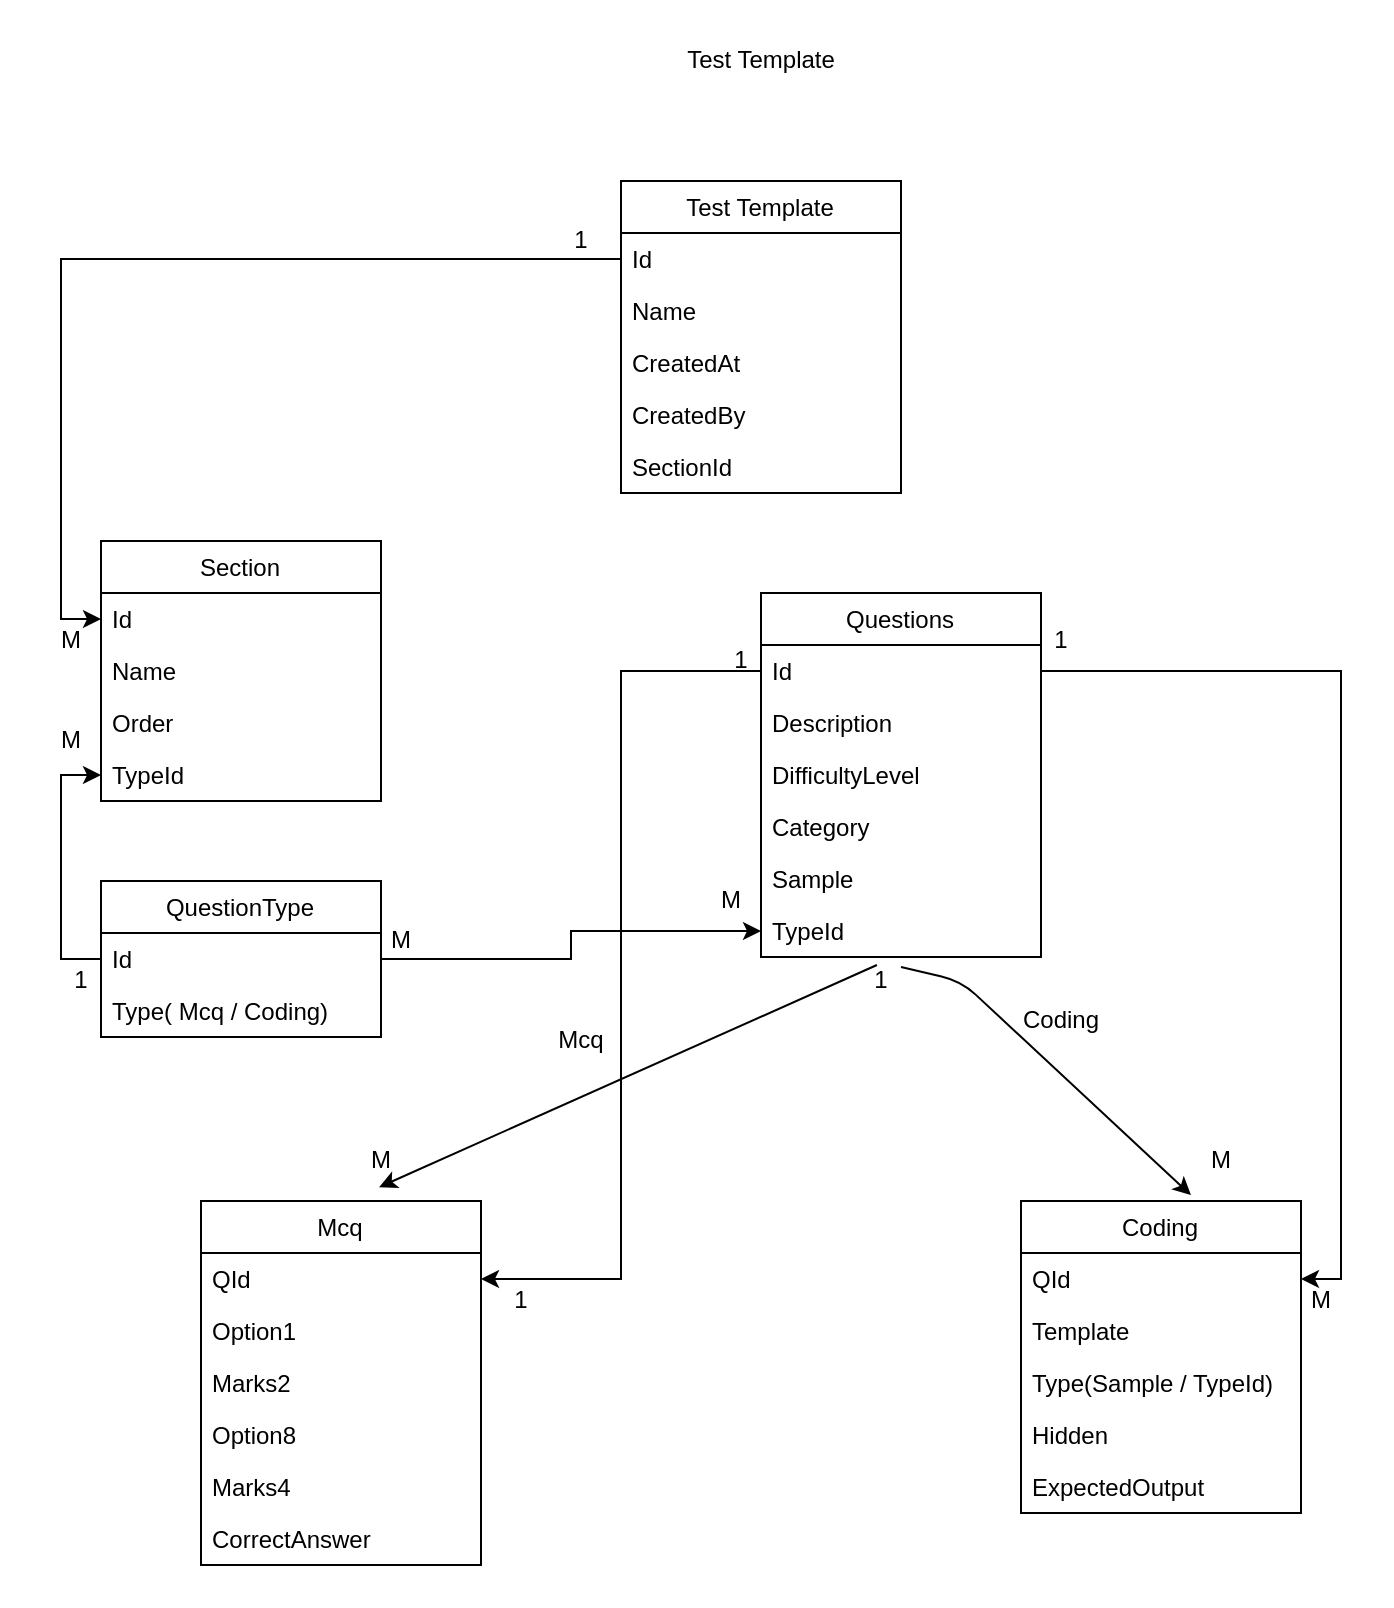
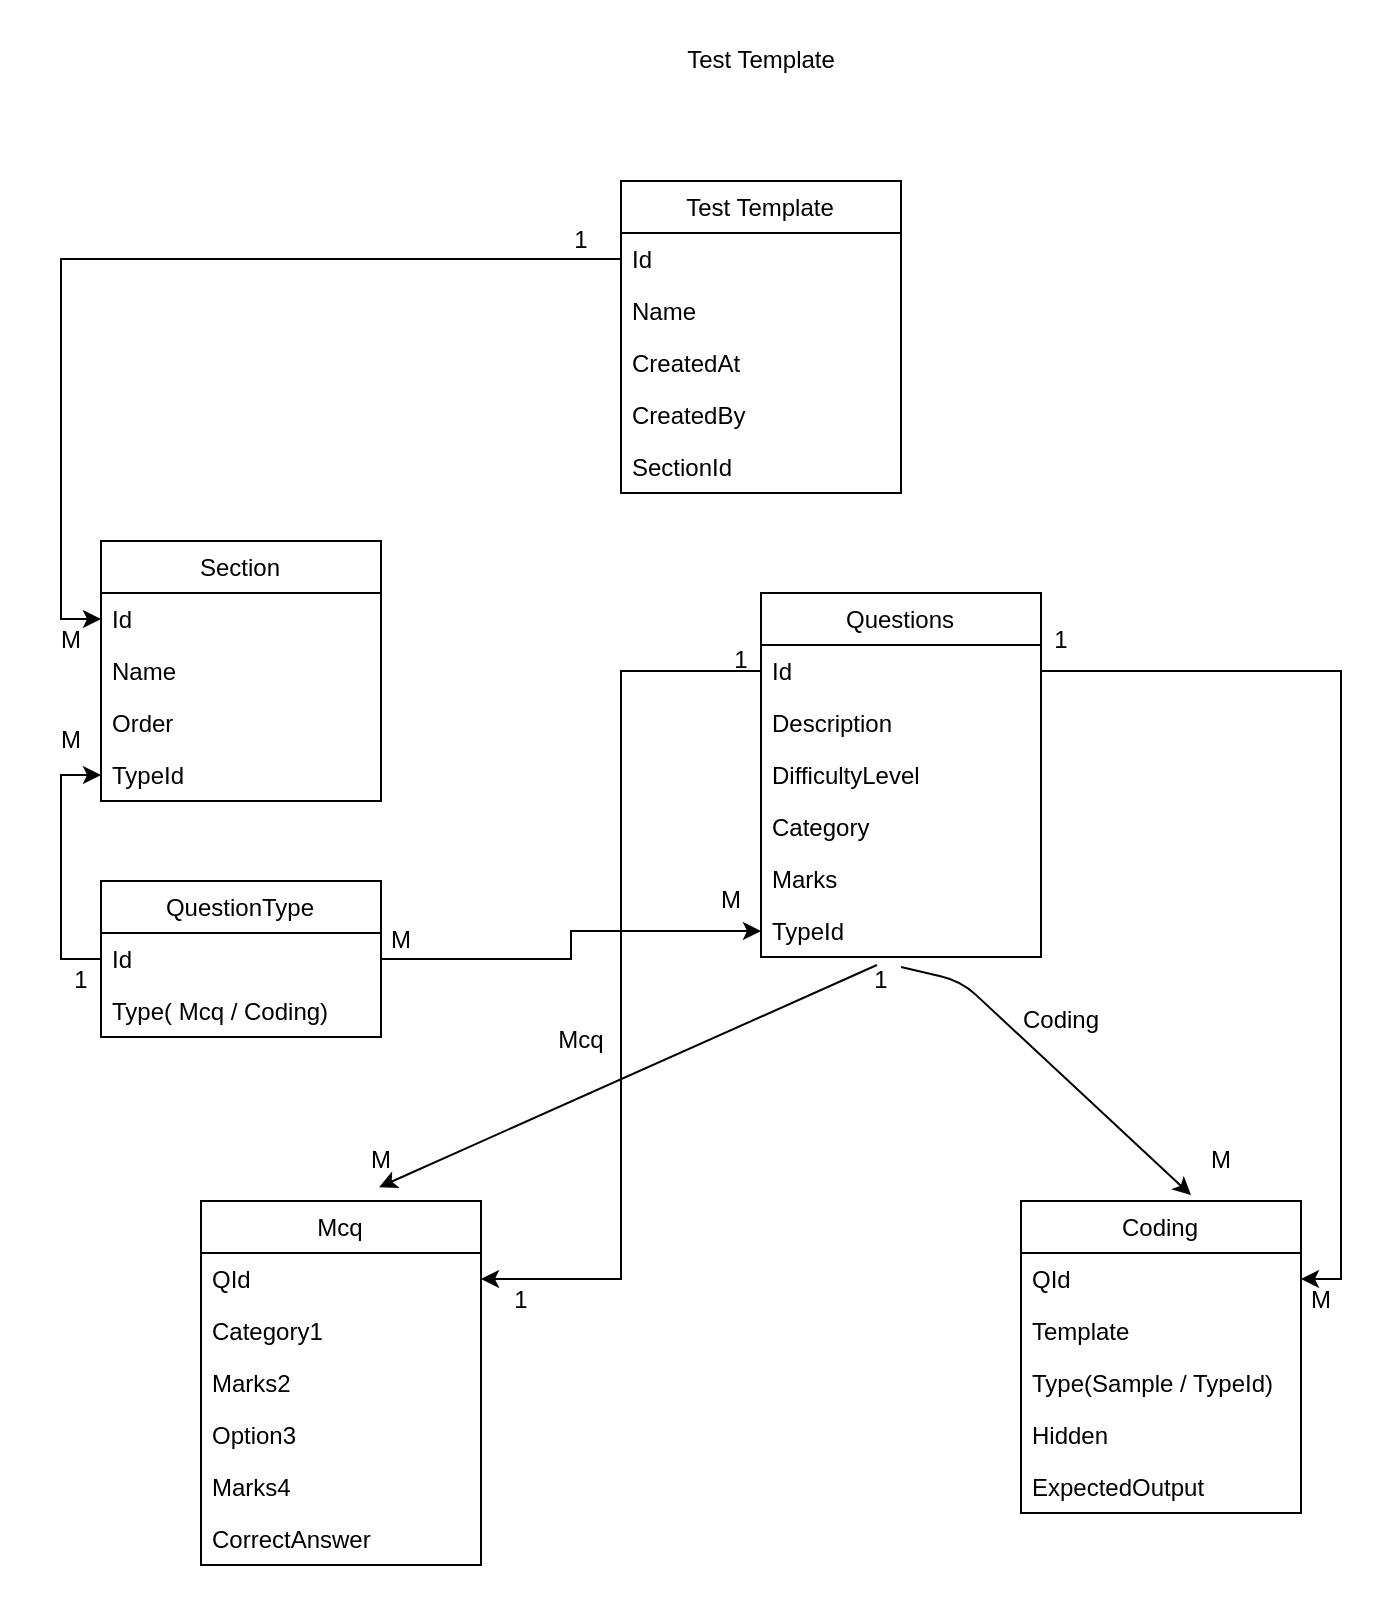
- <mxCell id="29" value="Sample" style="text;strokeColor=none;fillColor=none;align=left;verticalAlign=top;spacingLeft=4;spacingRight=4;overflow=hidden;rotatable=0;points=[[0,0.5],[1,0.5]];portConstraint=eastwest;" vertex="1" parent="24"><mxGeometry y="130" width="140" height="26" as="geometry" /></mxCell>
+ <mxCell id="29" value="Marks" style="text;strokeColor=none;fillColor=none;align=left;verticalAlign=top;spacingLeft=4;spacingRight=4;overflow=hidden;rotatable=0;points=[[0,0.5],[1,0.5]];portConstraint=eastwest;" vertex="1" parent="24"><mxGeometry y="130" width="140" height="26" as="geometry" /></mxCell>
- <mxCell id="36" value="Option1" style="text;strokeColor=none;fillColor=none;align=left;verticalAlign=top;spacingLeft=4;spacingRight=4;overflow=hidden;rotatable=0;points=[[0,0.5],[1,0.5]];portConstraint=eastwest;" vertex="1" parent="34"><mxGeometry y="52" width="140" height="26" as="geometry" /></mxCell>
+ <mxCell id="36" value="Category1" style="text;strokeColor=none;fillColor=none;align=left;verticalAlign=top;spacingLeft=4;spacingRight=4;overflow=hidden;rotatable=0;points=[[0,0.5],[1,0.5]];portConstraint=eastwest;" vertex="1" parent="34"><mxGeometry y="52" width="140" height="26" as="geometry" /></mxCell>
- <mxCell id="38" value="Option8" style="text;strokeColor=none;fillColor=none;align=left;verticalAlign=top;spacingLeft=4;spacingRight=4;overflow=hidden;rotatable=0;points=[[0,0.5],[1,0.5]];portConstraint=eastwest;" vertex="1" parent="34"><mxGeometry y="104" width="140" height="26" as="geometry" /></mxCell>
+ <mxCell id="38" value="Option3" style="text;strokeColor=none;fillColor=none;align=left;verticalAlign=top;spacingLeft=4;spacingRight=4;overflow=hidden;rotatable=0;points=[[0,0.5],[1,0.5]];portConstraint=eastwest;" vertex="1" parent="34"><mxGeometry y="104" width="140" height="26" as="geometry" /></mxCell>
